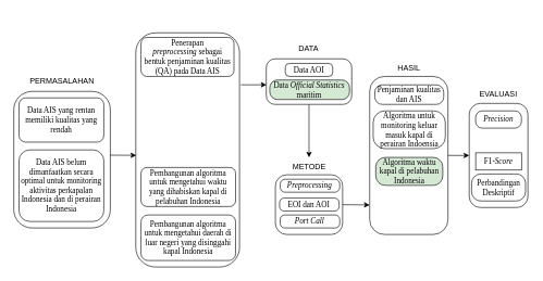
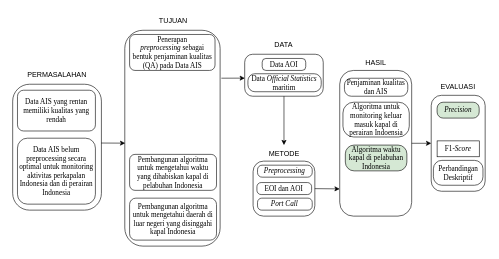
+ <mxCell id="7" value="TUJUAN" style="text;html=1;strokeColor=none;fillColor=none;align=center;verticalAlign=middle;whiteSpace=wrap;rounded=0;" parent="1" vertex="1"><mxGeometry x="247.5" y="20" width="80" height="30" as="geometry" /></mxCell>
- <mxCell id="14" value="&lt;font face=&quot;Times New Roman&quot;&gt;Data &lt;i&gt;Official Statistics &lt;br&gt;&lt;/i&gt;maritim&lt;/font&gt;" style="rounded=1;whiteSpace=wrap;html=1;arcSize=39;fillColor=#d5e8d4;" parent="1" vertex="1"><mxGeometry x="412.37" y="122.5" width="122.26" height="30" as="geometry" /></mxCell>
+ <mxCell id="14" value="&lt;font face=&quot;Times New Roman&quot;&gt;Data &lt;i&gt;Official Statistics &lt;br&gt;&lt;/i&gt;maritim&lt;/font&gt;" style="rounded=1;whiteSpace=wrap;html=1;arcSize=39;" parent="1" vertex="1"><mxGeometry x="412.37" y="122.5" width="122.26" height="30" as="geometry" /></mxCell>
- <mxCell id="27" value="&lt;font face=&quot;Times New Roman&quot;&gt;&lt;i&gt;Precision&lt;/i&gt;&lt;/font&gt;" style="rounded=1;whiteSpace=wrap;html=1;arcSize=38;" parent="1" vertex="1"><mxGeometry x="727.92" y="170" width="70.17" height="26.5" as="geometry" /></mxCell>
+ <mxCell id="27" value="&lt;font face=&quot;Times New Roman&quot;&gt;&lt;i&gt;Precision&lt;/i&gt;&lt;/font&gt;" style="rounded=1;whiteSpace=wrap;html=1;arcSize=38;fillColor=#d5e8d4;" parent="1" vertex="1"><mxGeometry x="727.92" y="170" width="70.17" height="26.5" as="geometry" /></mxCell>
- <mxCell id="5" value="&lt;font face=&quot;Times New Roman&quot;&gt;Data AIS belum dimanfaatkan secara optimal untuk monitoring aktivitas perkapalan Indonesia dan di perairan Indonesia&lt;/font&gt;" style="rounded=1;whiteSpace=wrap;html=1;" parent="1" vertex="1"><mxGeometry x="28" y="230" width="130" height="110" as="geometry" /></mxCell>
+ <mxCell id="5" value="&lt;font face=&quot;Times New Roman&quot;&gt;Data AIS belum preprocessing secara optimal untuk monitoring aktivitas perkapalan Indonesia dan di perairan Indonesia&lt;/font&gt;" style="rounded=1;whiteSpace=wrap;html=1;" parent="1" vertex="1"><mxGeometry x="28" y="230" width="130" height="110" as="geometry" /></mxCell>
